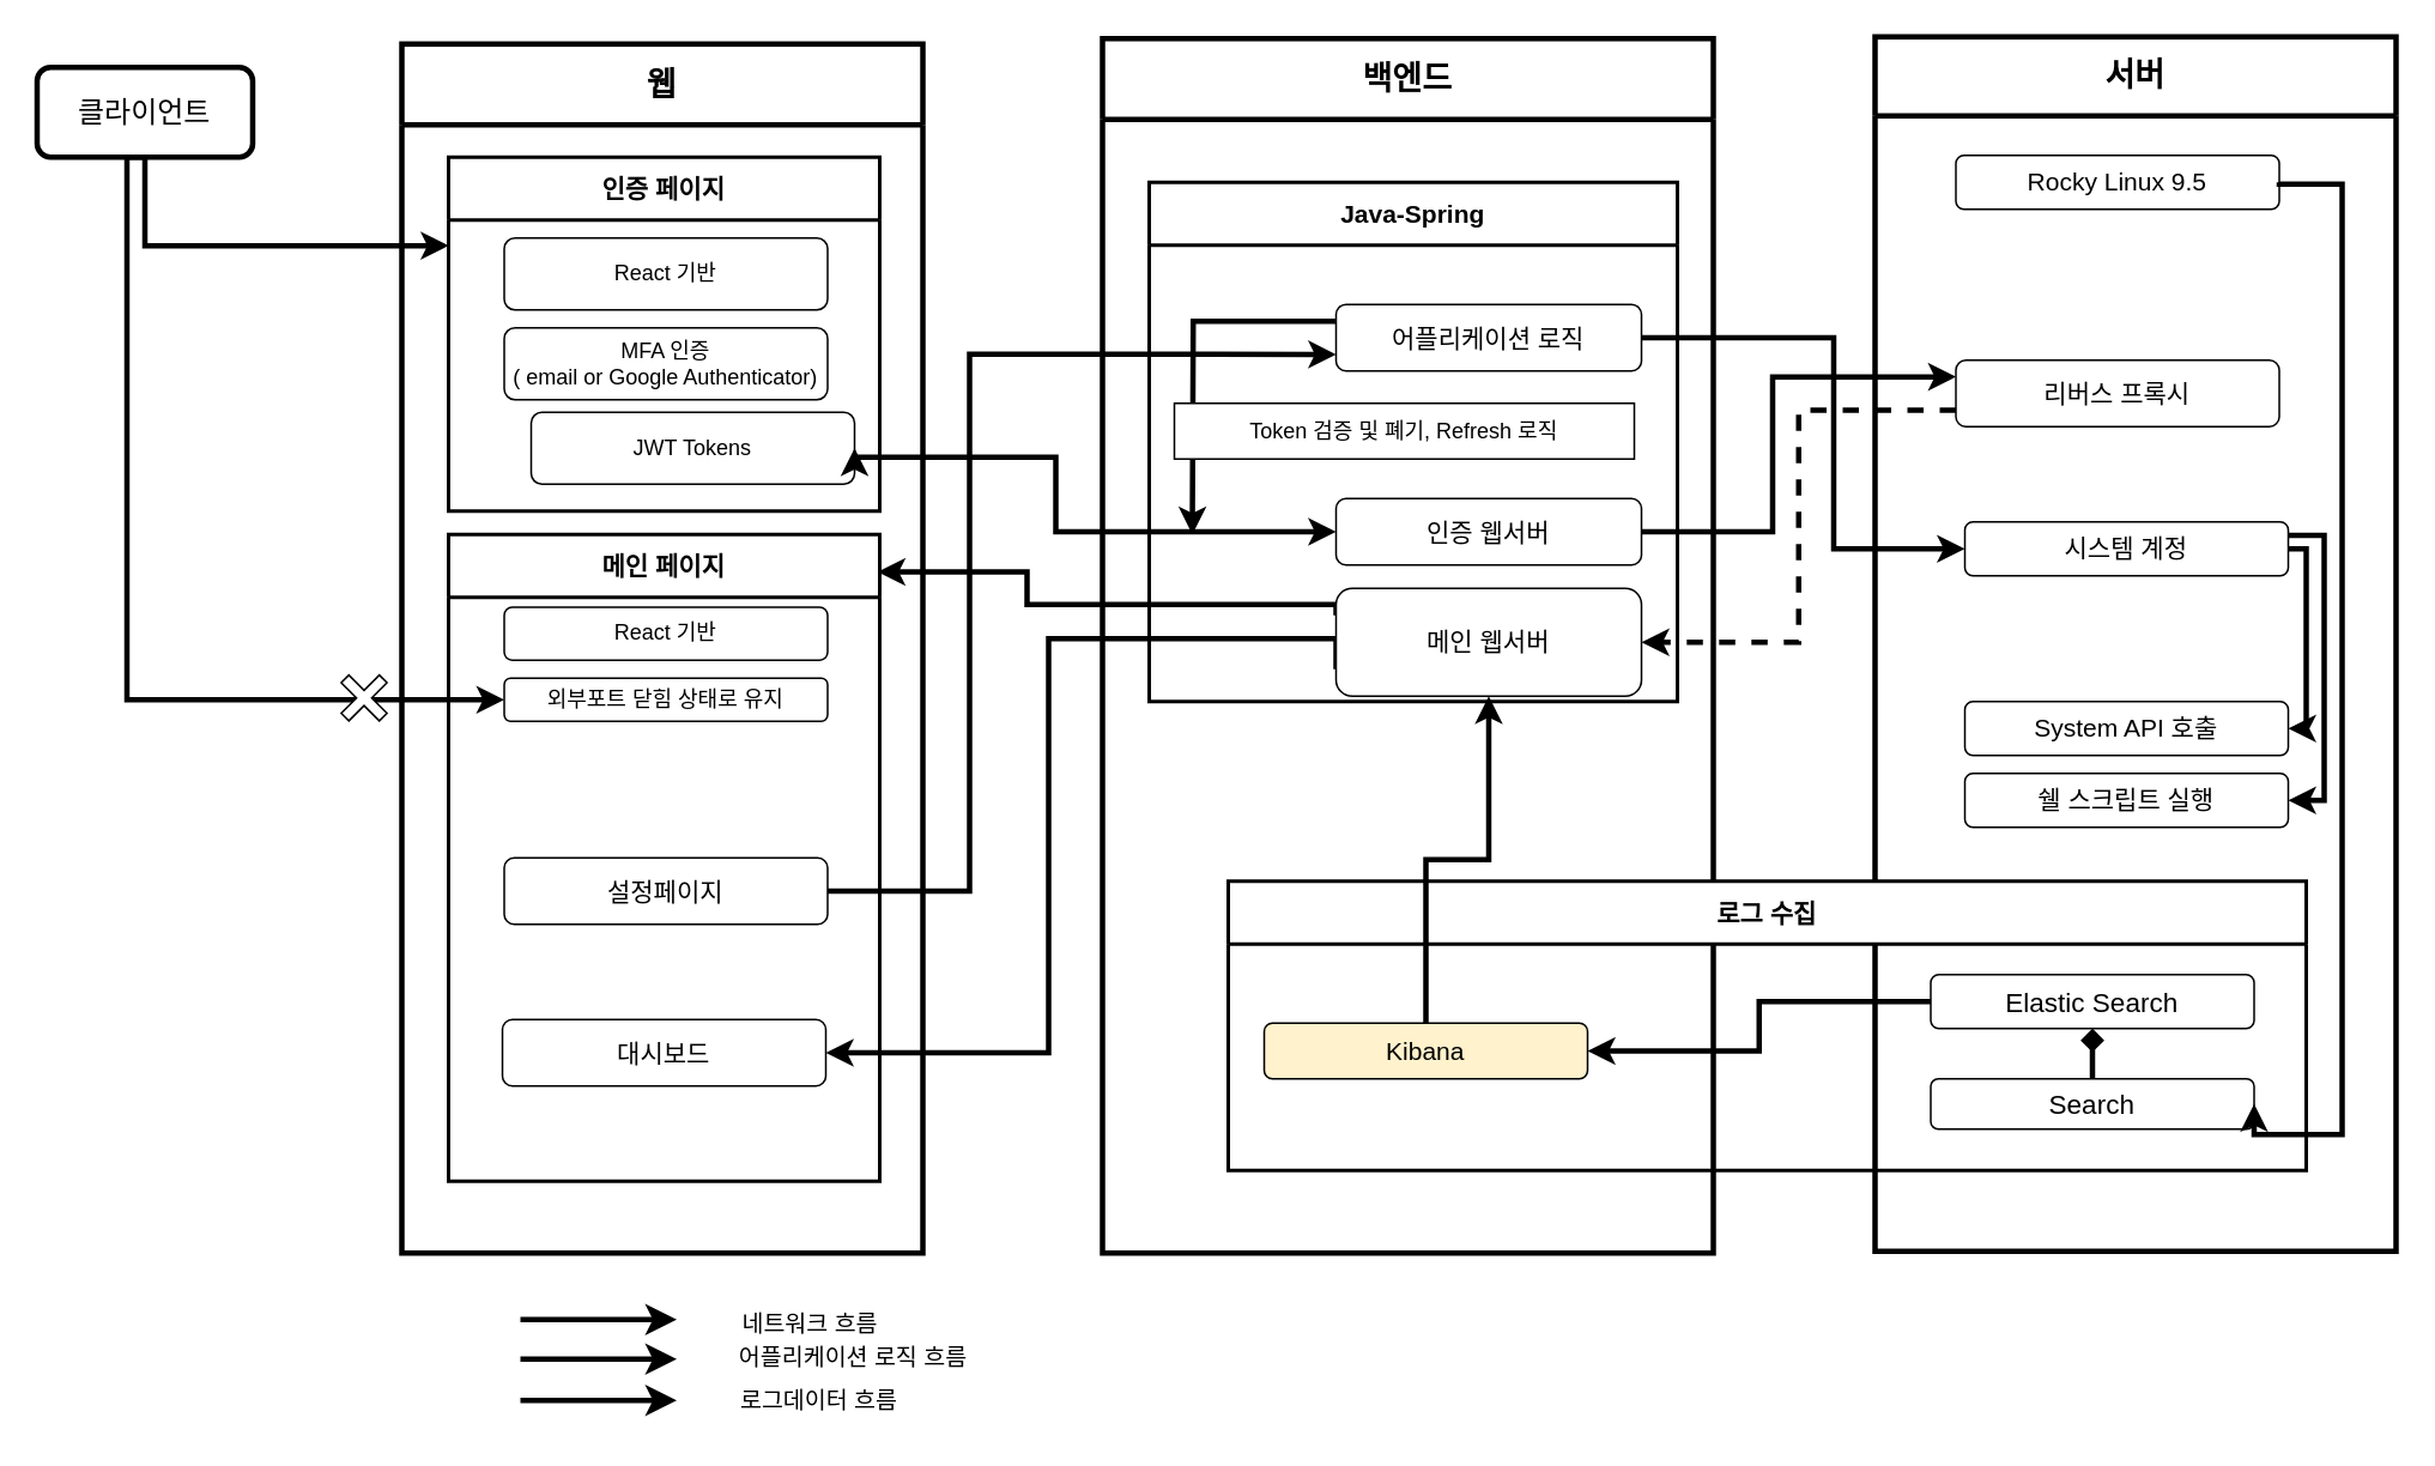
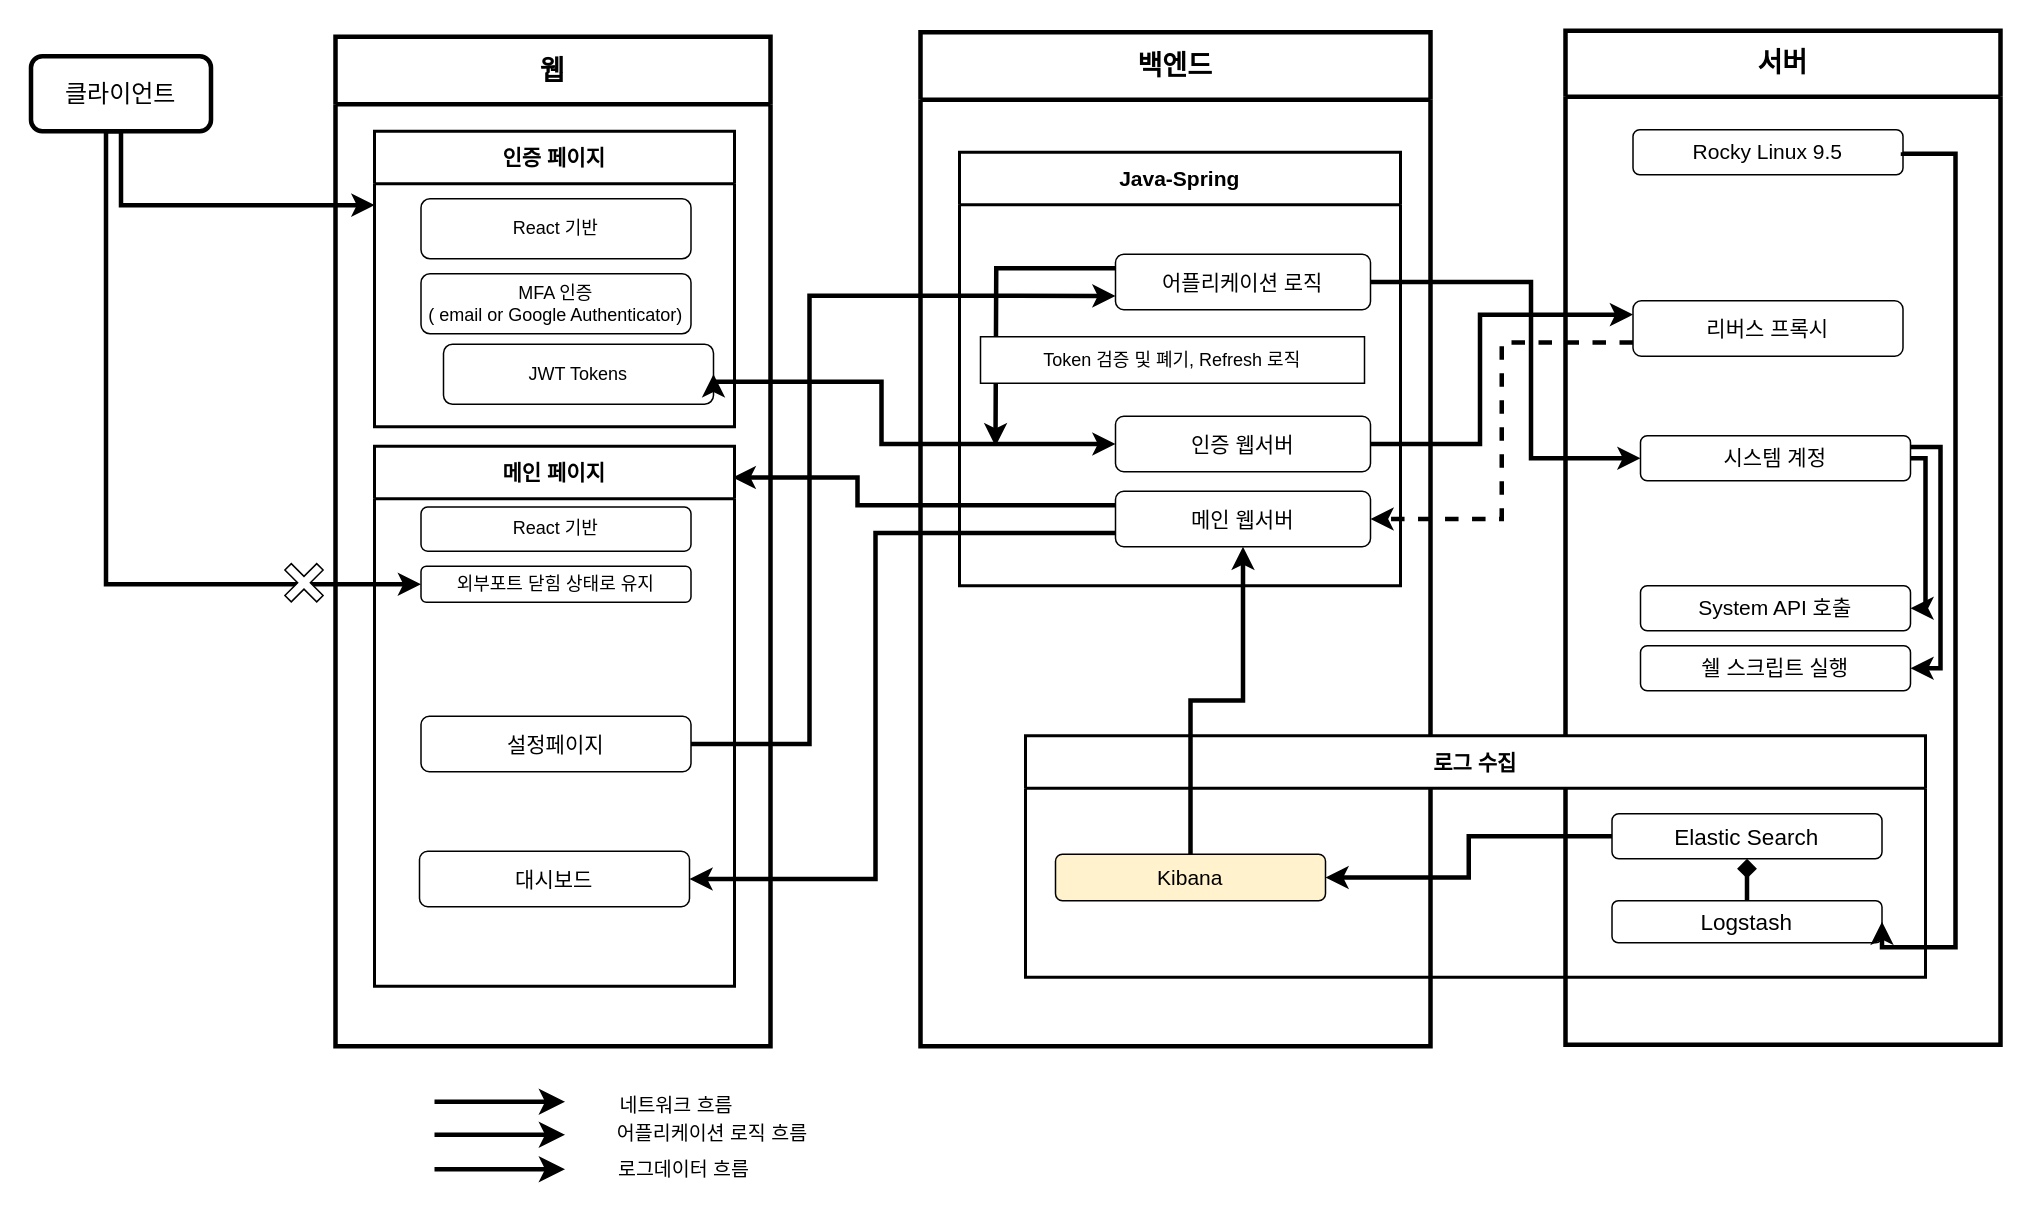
- <mxCell id="39" value="메인 웹서버" style="rounded=1;whiteSpace=wrap;html=1;fontSize=14;labelBackgroundColor=none;" vertex="1" parent="1"><mxGeometry x="743" y="327" width="170" height="60" as="geometry" /></mxCell>
+ <mxCell id="39" value="메인 웹서버" style="rounded=1;whiteSpace=wrap;html=1;fontSize=14;labelBackgroundColor=none;" vertex="1" parent="1"><mxGeometry x="743" y="327" width="170" height="37" as="geometry" /></mxCell>
- <mxCell id="21" value="Search" style="rounded=1;whiteSpace=wrap;html=1;fontSize=15;labelBackgroundColor=none;" vertex="1" parent="17"><mxGeometry x="391" y="110" width="180" height="28" as="geometry" /></mxCell>
+ <mxCell id="21" value="Logstash" style="rounded=1;whiteSpace=wrap;html=1;fontSize=15;labelBackgroundColor=none;" vertex="1" parent="17"><mxGeometry x="391" y="110" width="180" height="28" as="geometry" /></mxCell>
